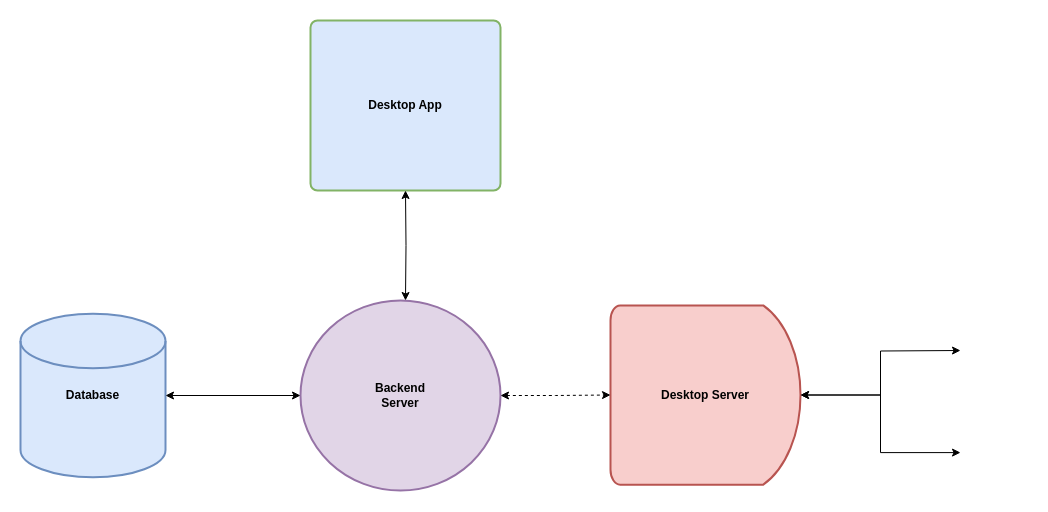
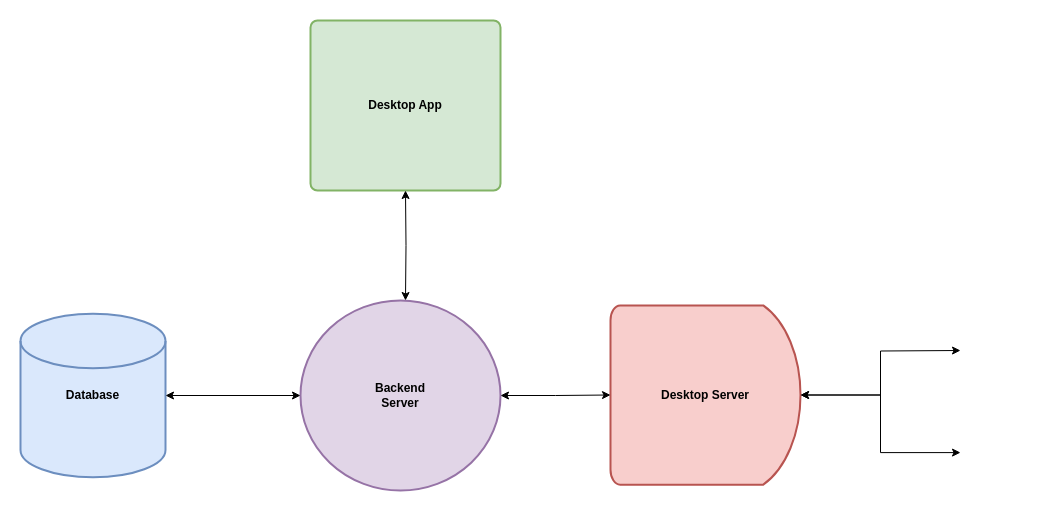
- <mxCell id="3" value="&lt;b&gt;Desktop App&lt;/b&gt;" style="rounded=1;whiteSpace=wrap;html=1;absoluteArcSize=1;arcSize=14;strokeWidth=2;fillColor=#dae8fc;strokeColor=#82b366;" parent="1" vertex="1"><mxGeometry x="310" y="20" width="190" height="170" as="geometry" /></mxCell>
+ <mxCell id="3" value="&lt;b&gt;Desktop App&lt;/b&gt;" style="rounded=1;whiteSpace=wrap;html=1;absoluteArcSize=1;arcSize=14;strokeWidth=2;fillColor=#d5e8d4;strokeColor=#82b366;" parent="1" vertex="1"><mxGeometry x="310" y="20" width="190" height="170" as="geometry" /></mxCell>
- <mxCell id="6" value="" style="endArrow=classic;startArrow=classic;html=1;rounded=0;edgeStyle=orthogonalEdgeStyle;entryX=0;entryY=0.5;entryDx=0;entryDy=0;entryPerimeter=0;exitX=1;exitY=0.5;exitDx=0;exitDy=0;exitPerimeter=0;dashed=1;" parent="1" source="2" target="5" edge="1"><mxGeometry width="50" height="50" relative="1" as="geometry"><mxPoint x="540" y="395" as="sourcePoint" /><mxPoint x="580" y="360" as="targetPoint" /></mxGeometry></mxCell>
+ <mxCell id="6" value="" style="endArrow=classic;startArrow=classic;html=1;rounded=0;edgeStyle=orthogonalEdgeStyle;entryX=0;entryY=0.5;entryDx=0;entryDy=0;entryPerimeter=0;exitX=1;exitY=0.5;exitDx=0;exitDy=0;exitPerimeter=0;" parent="1" source="2" target="5" edge="1"><mxGeometry width="50" height="50" relative="1" as="geometry"><mxPoint x="540" y="395" as="sourcePoint" /><mxPoint x="580" y="360" as="targetPoint" /></mxGeometry></mxCell>
